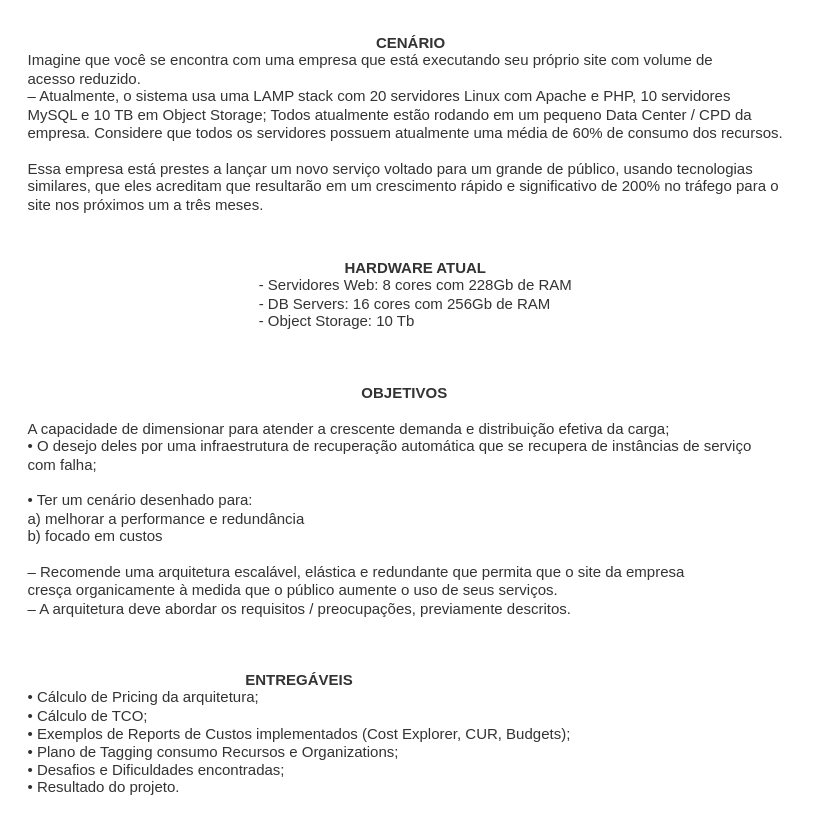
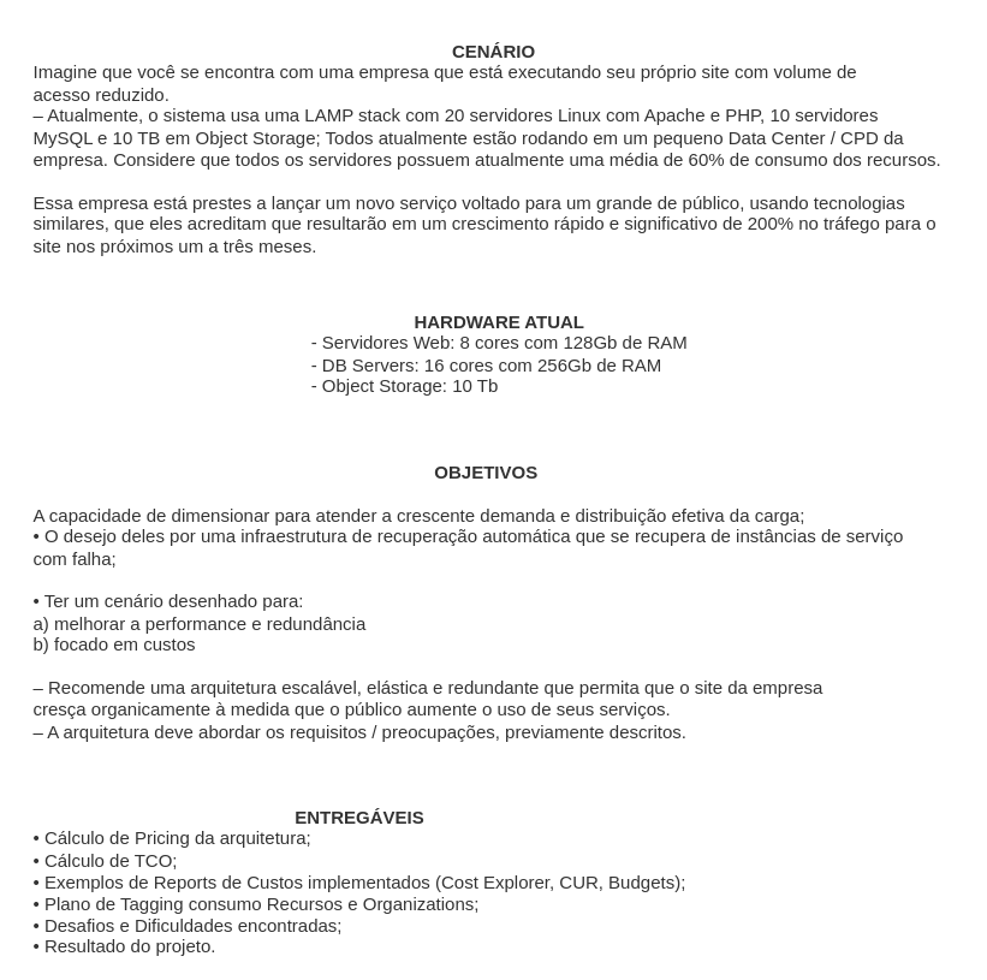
- <mxCell id="2" value="&lt;div style=&quot;text-align: center&quot;&gt;&lt;b&gt;HARDWARE ATUAL&lt;/b&gt;&lt;/div&gt;&lt;div style=&quot;text-align: center&quot;&gt;- Servidores Web:&amp;nbsp;8 cores com 228Gb de RAM&lt;/div&gt;- DB Servers: 16 cores com 256Gb de RAM&lt;br&gt;- Object Storage: 10 Tb" style="text;whiteSpace=wrap;html=1;fontColor=#333333;" vertex="1" parent="1"><mxGeometry x="205" y="200" width="300" height="80" as="geometry" /></mxCell>
+ <mxCell id="2" value="&lt;div style=&quot;text-align: center&quot;&gt;&lt;b&gt;HARDWARE ATUAL&lt;/b&gt;&lt;/div&gt;&lt;div style=&quot;text-align: center&quot;&gt;- Servidores Web:&amp;nbsp;8 cores com 128Gb de RAM&lt;/div&gt;- DB Servers: 16 cores com 256Gb de RAM&lt;br&gt;- Object Storage: 10 Tb" style="text;whiteSpace=wrap;html=1;fontColor=#333333;" vertex="1" parent="1"><mxGeometry x="205" y="200" width="300" height="80" as="geometry" /></mxCell>
